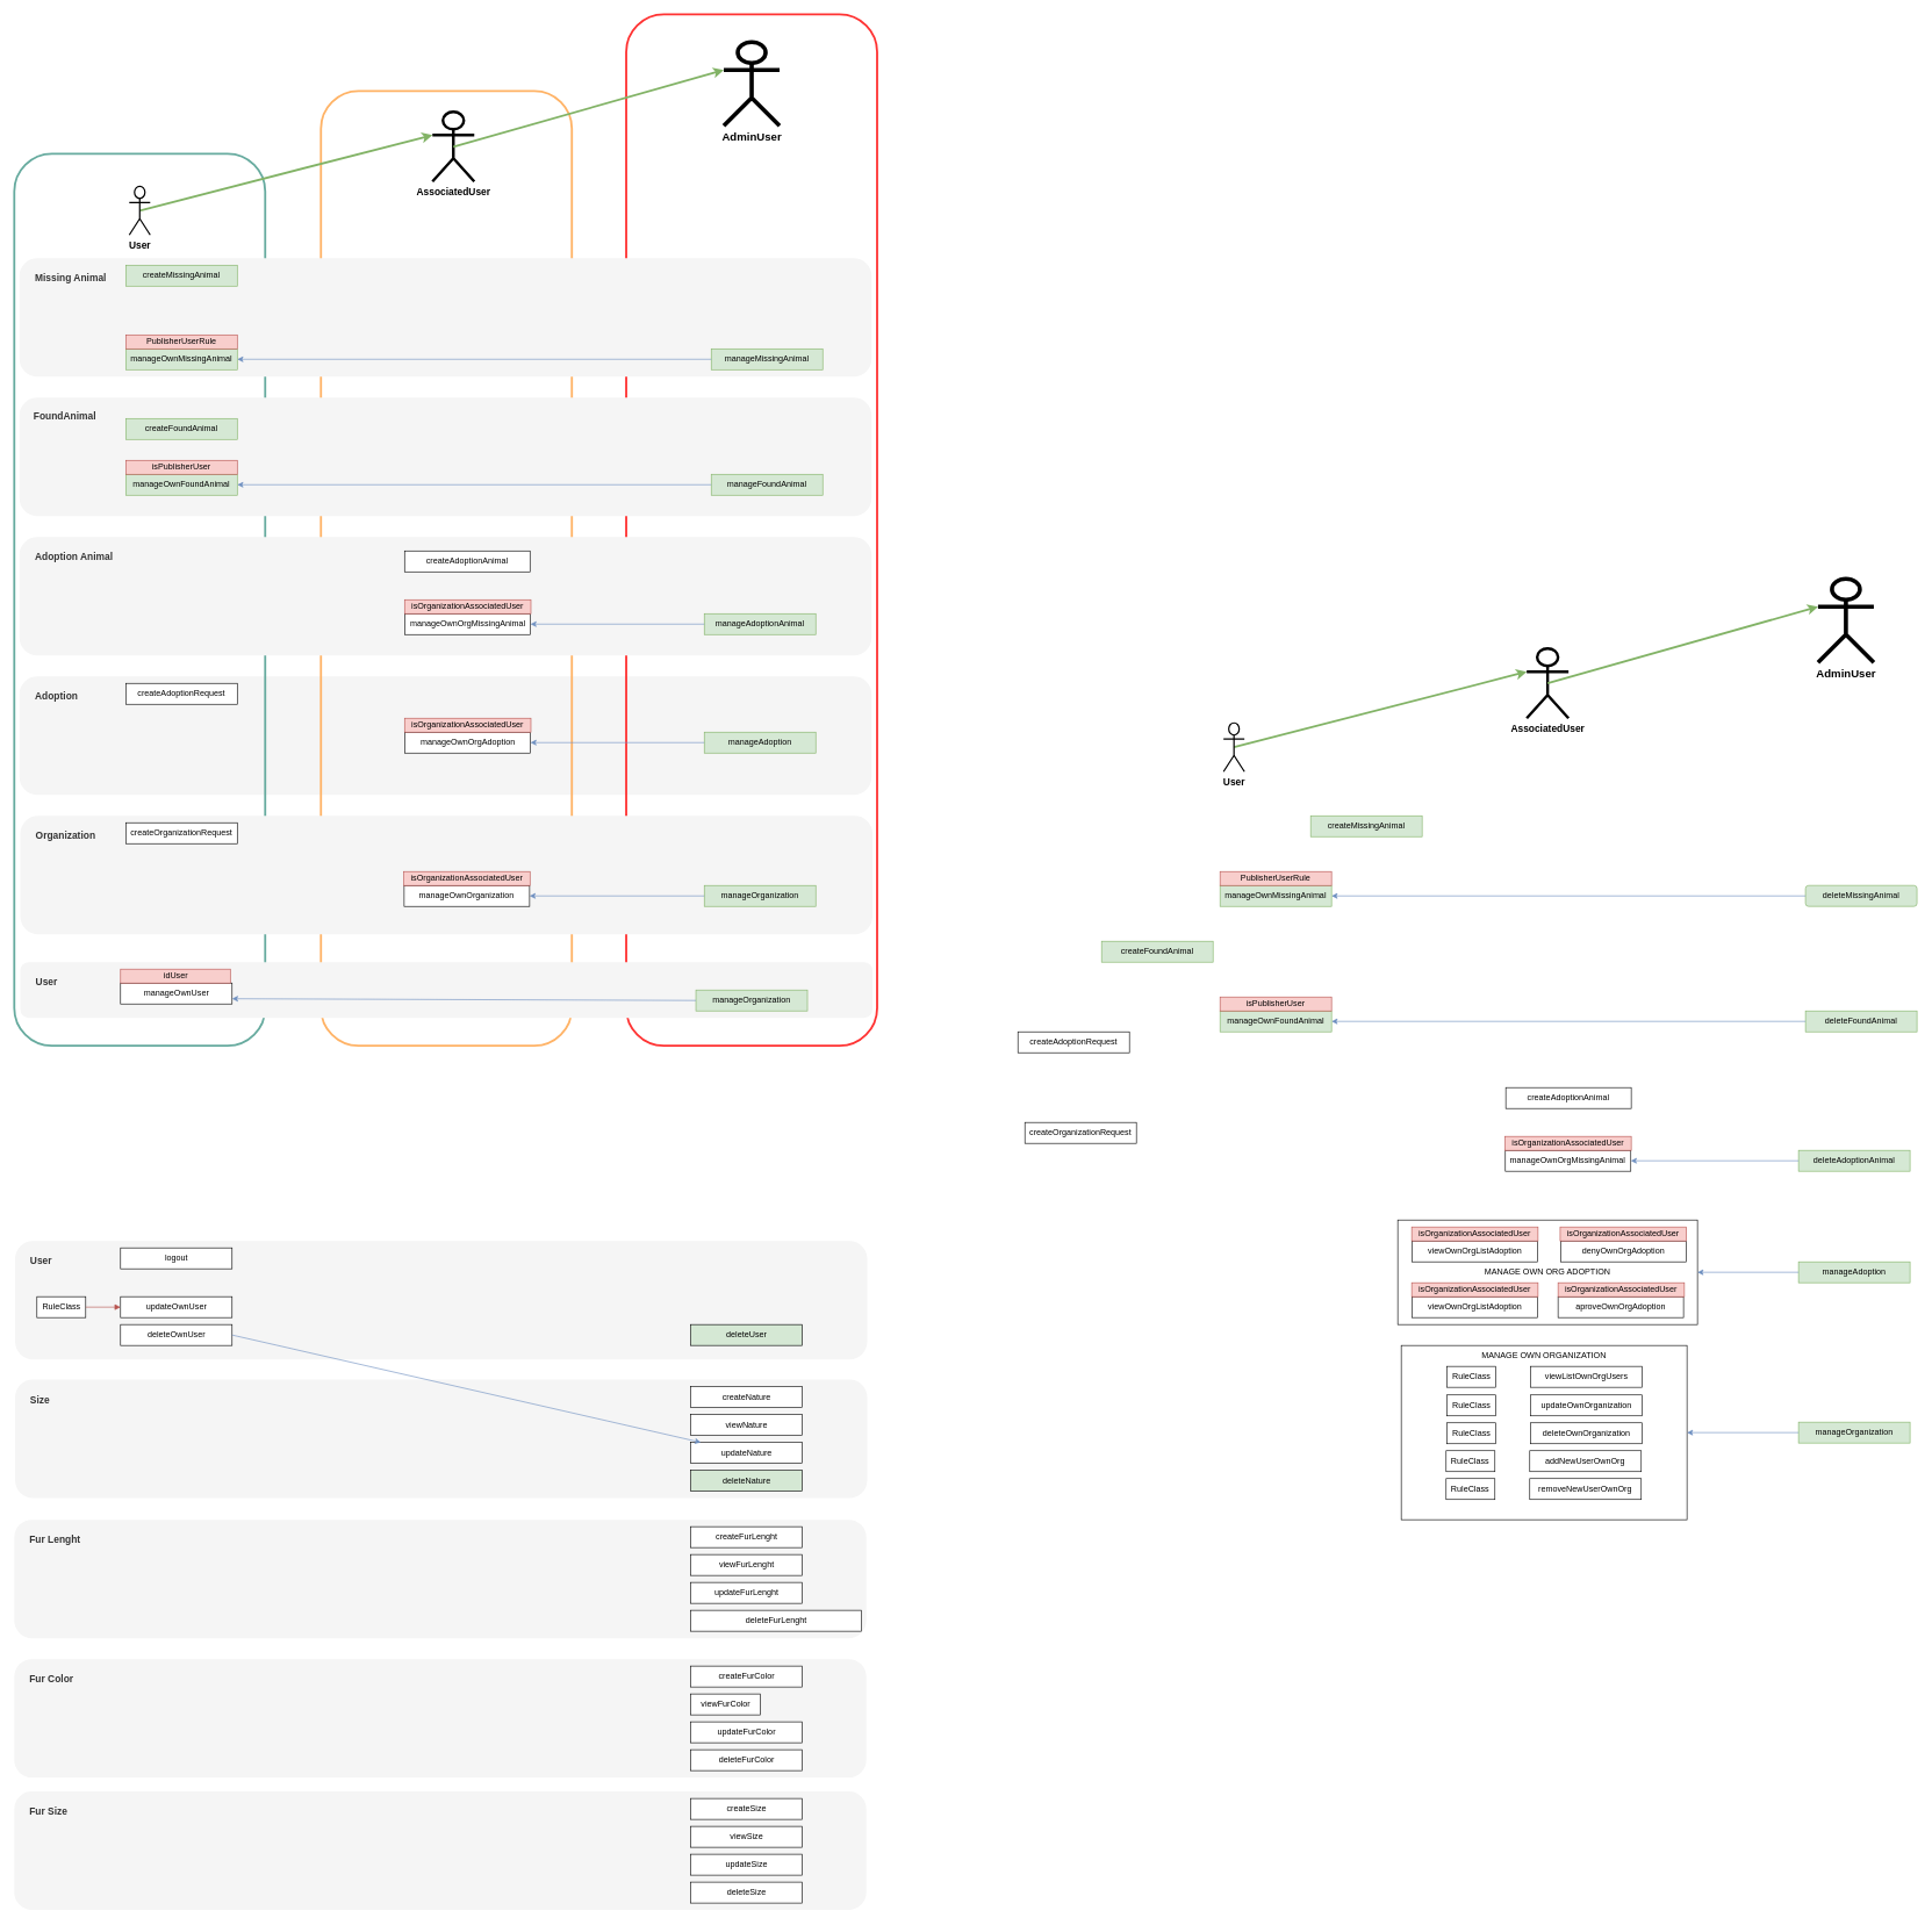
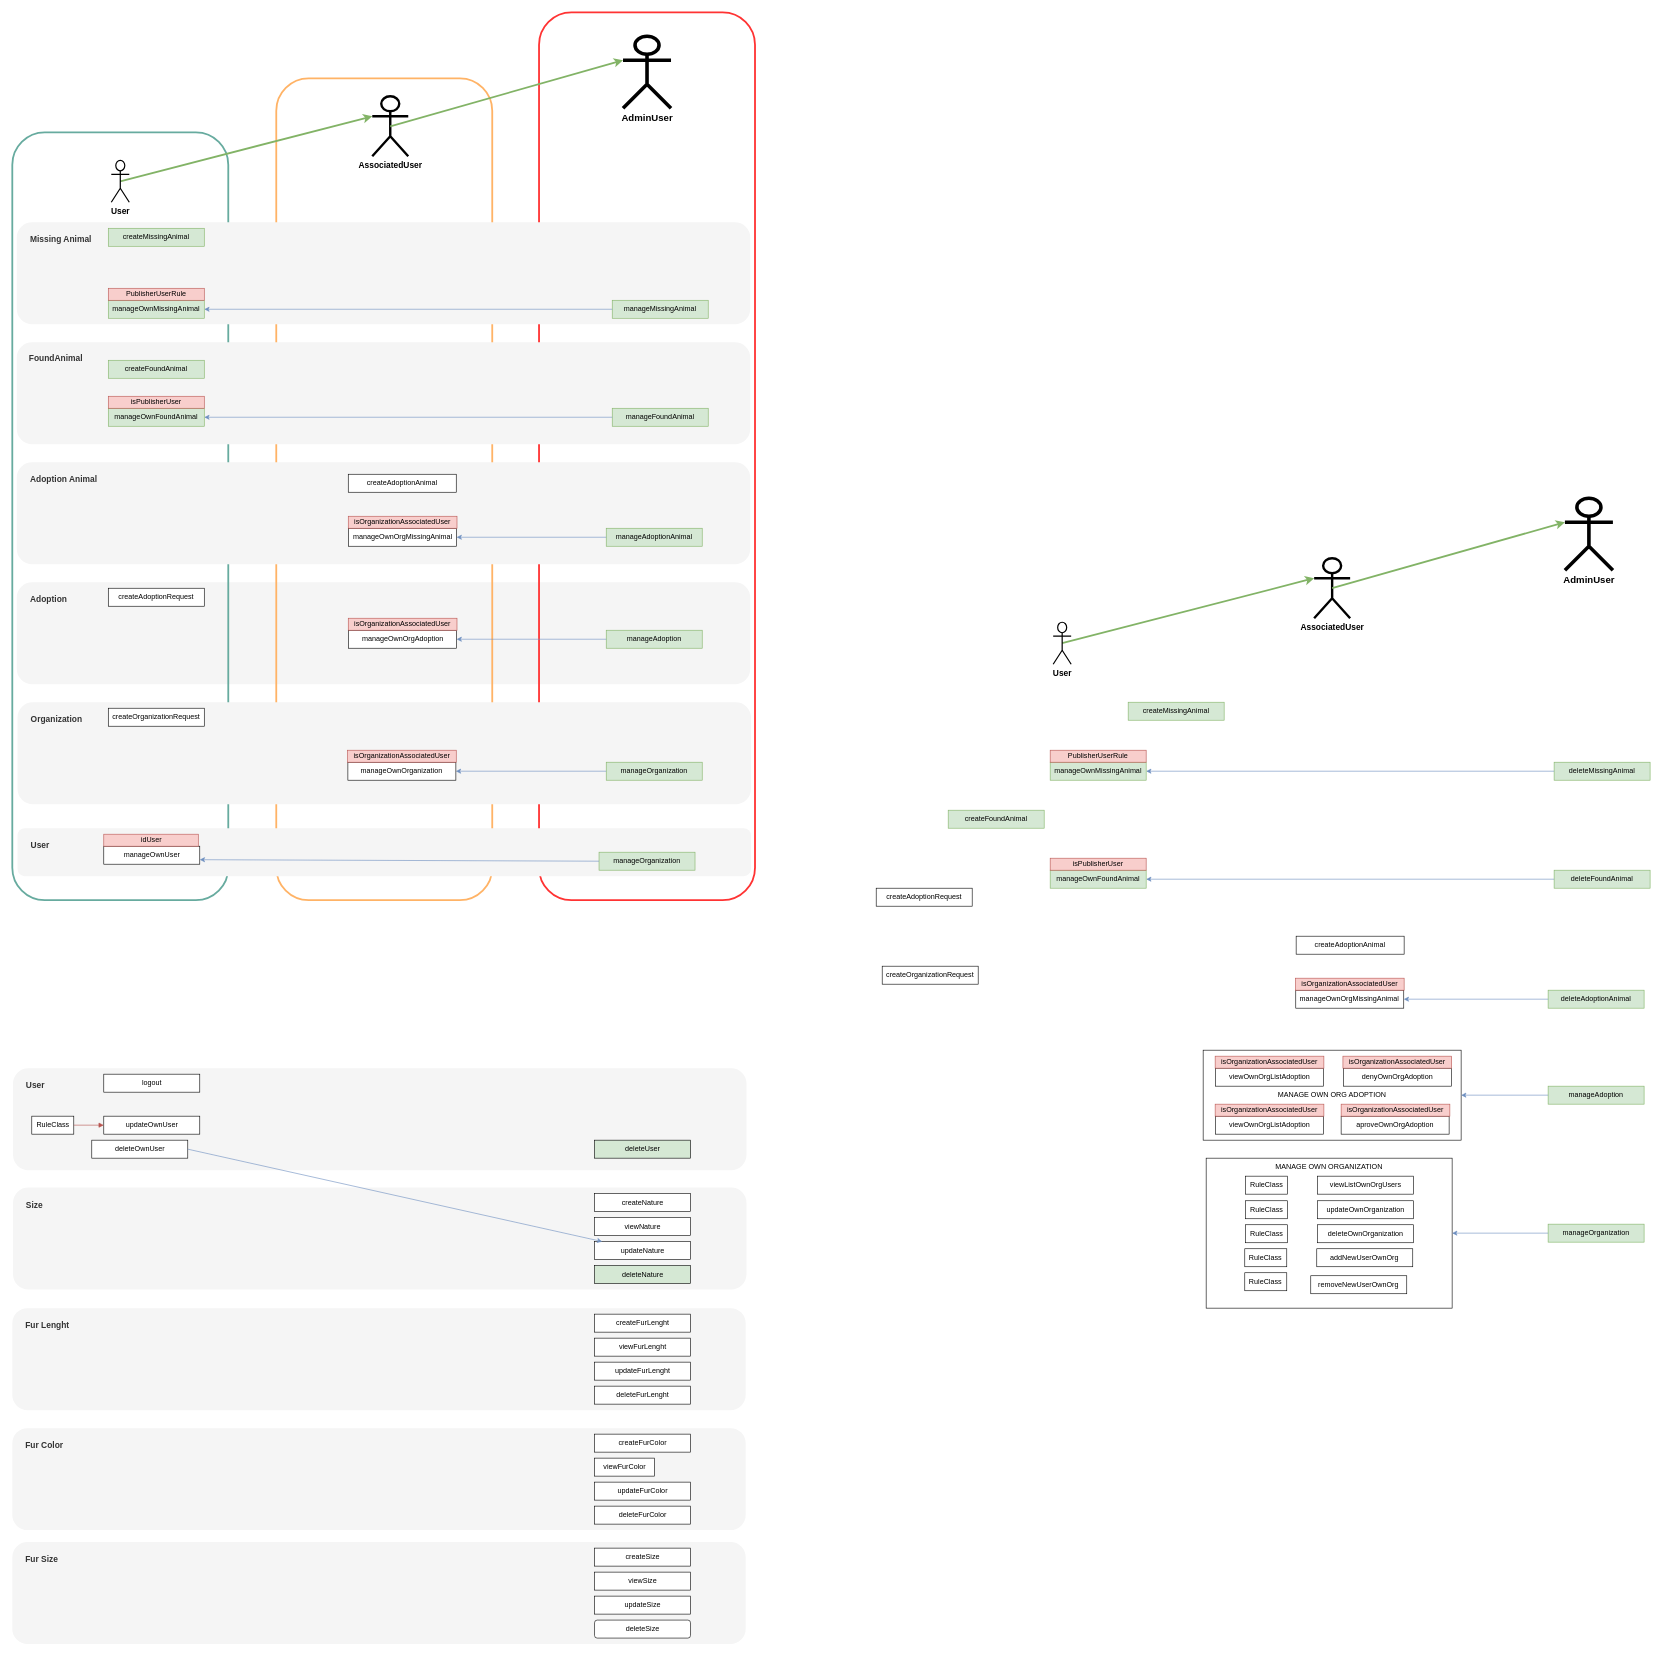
- <mxCell id="74" value="deleteMissingAnimal" style="whiteSpace=wrap;html=1;align=center;fillColor=#d5e8d4;strokeColor=#82b366;rounded=1;" parent="1" vertex="1"><mxGeometry x="2590" y="1270" width="160" height="30" as="geometry" /></mxCell>
+ <mxCell id="74" value="deleteMissingAnimal" style="whiteSpace=wrap;html=1;align=center;fillColor=#d5e8d4;strokeColor=#82b366;" parent="1" vertex="1"><mxGeometry x="2590" y="1270" width="160" height="30" as="geometry" /></mxCell>
- <mxCell id="53" value="deleteOwnUser" style="whiteSpace=wrap;html=1;align=center;" parent="1" vertex="1"><mxGeometry x="172.5" y="1900" width="160" height="30" as="geometry" /></mxCell>
+ <mxCell id="53" value="deleteOwnUser" style="whiteSpace=wrap;html=1;align=center;" parent="1" vertex="1"><mxGeometry x="152.5" y="1900" width="160" height="30" as="geometry" /></mxCell>
- <mxCell id="114" value="removeNewUserOwnOrg" style="whiteSpace=wrap;html=1;align=center;" parent="104" vertex="1"><mxGeometry x="184.38" y="191" width="160" height="30" as="geometry" /></mxCell>
+ <mxCell id="114" value="removeNewUserOwnOrg" style="whiteSpace=wrap;html=1;align=center;" parent="104" vertex="1"><mxGeometry x="174.38" y="196" width="160" height="30" as="geometry" /></mxCell>
- <mxCell id="48" value="deleteFurLenght" style="whiteSpace=wrap;html=1;align=center;" parent="1" vertex="1"><mxGeometry x="990.5" y="2310" width="245" height="30" as="geometry" /></mxCell>
+ <mxCell id="48" value="deleteFurLenght" style="whiteSpace=wrap;html=1;align=center;" parent="1" vertex="1"><mxGeometry x="990.5" y="2310" width="160" height="30" as="geometry" /></mxCell>
- <mxCell id="43" value="deleteSize" style="whiteSpace=wrap;html=1;align=center;" parent="1" vertex="1"><mxGeometry x="990.5" y="2700" width="160" height="30" as="geometry" /></mxCell>
+ <mxCell id="43" value="deleteSize" style="whiteSpace=wrap;html=1;align=center;rounded=1;" parent="1" vertex="1"><mxGeometry x="990.5" y="2700" width="160" height="30" as="geometry" /></mxCell>
